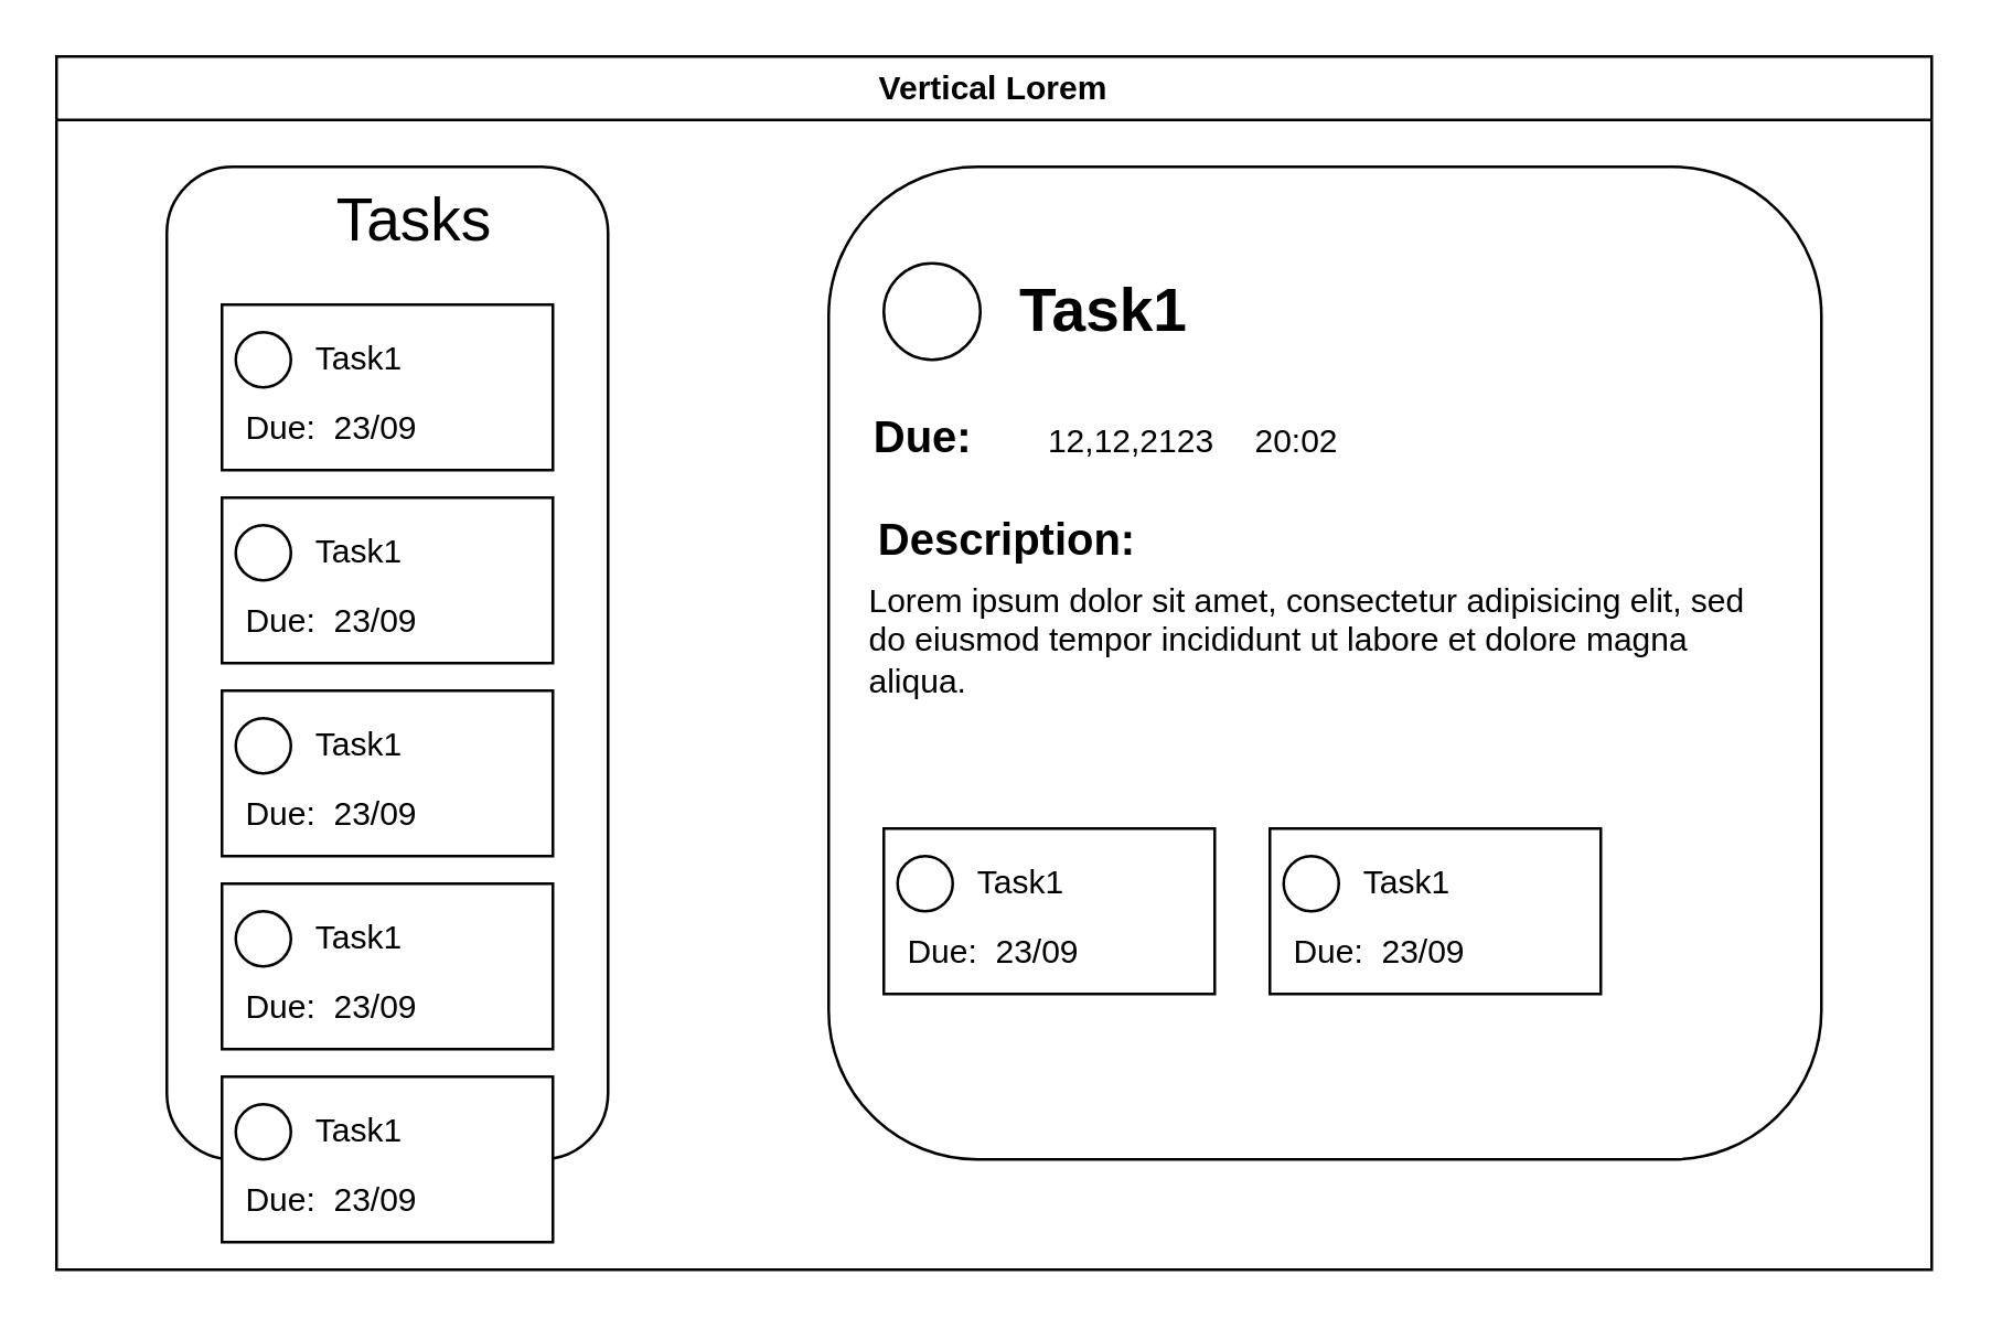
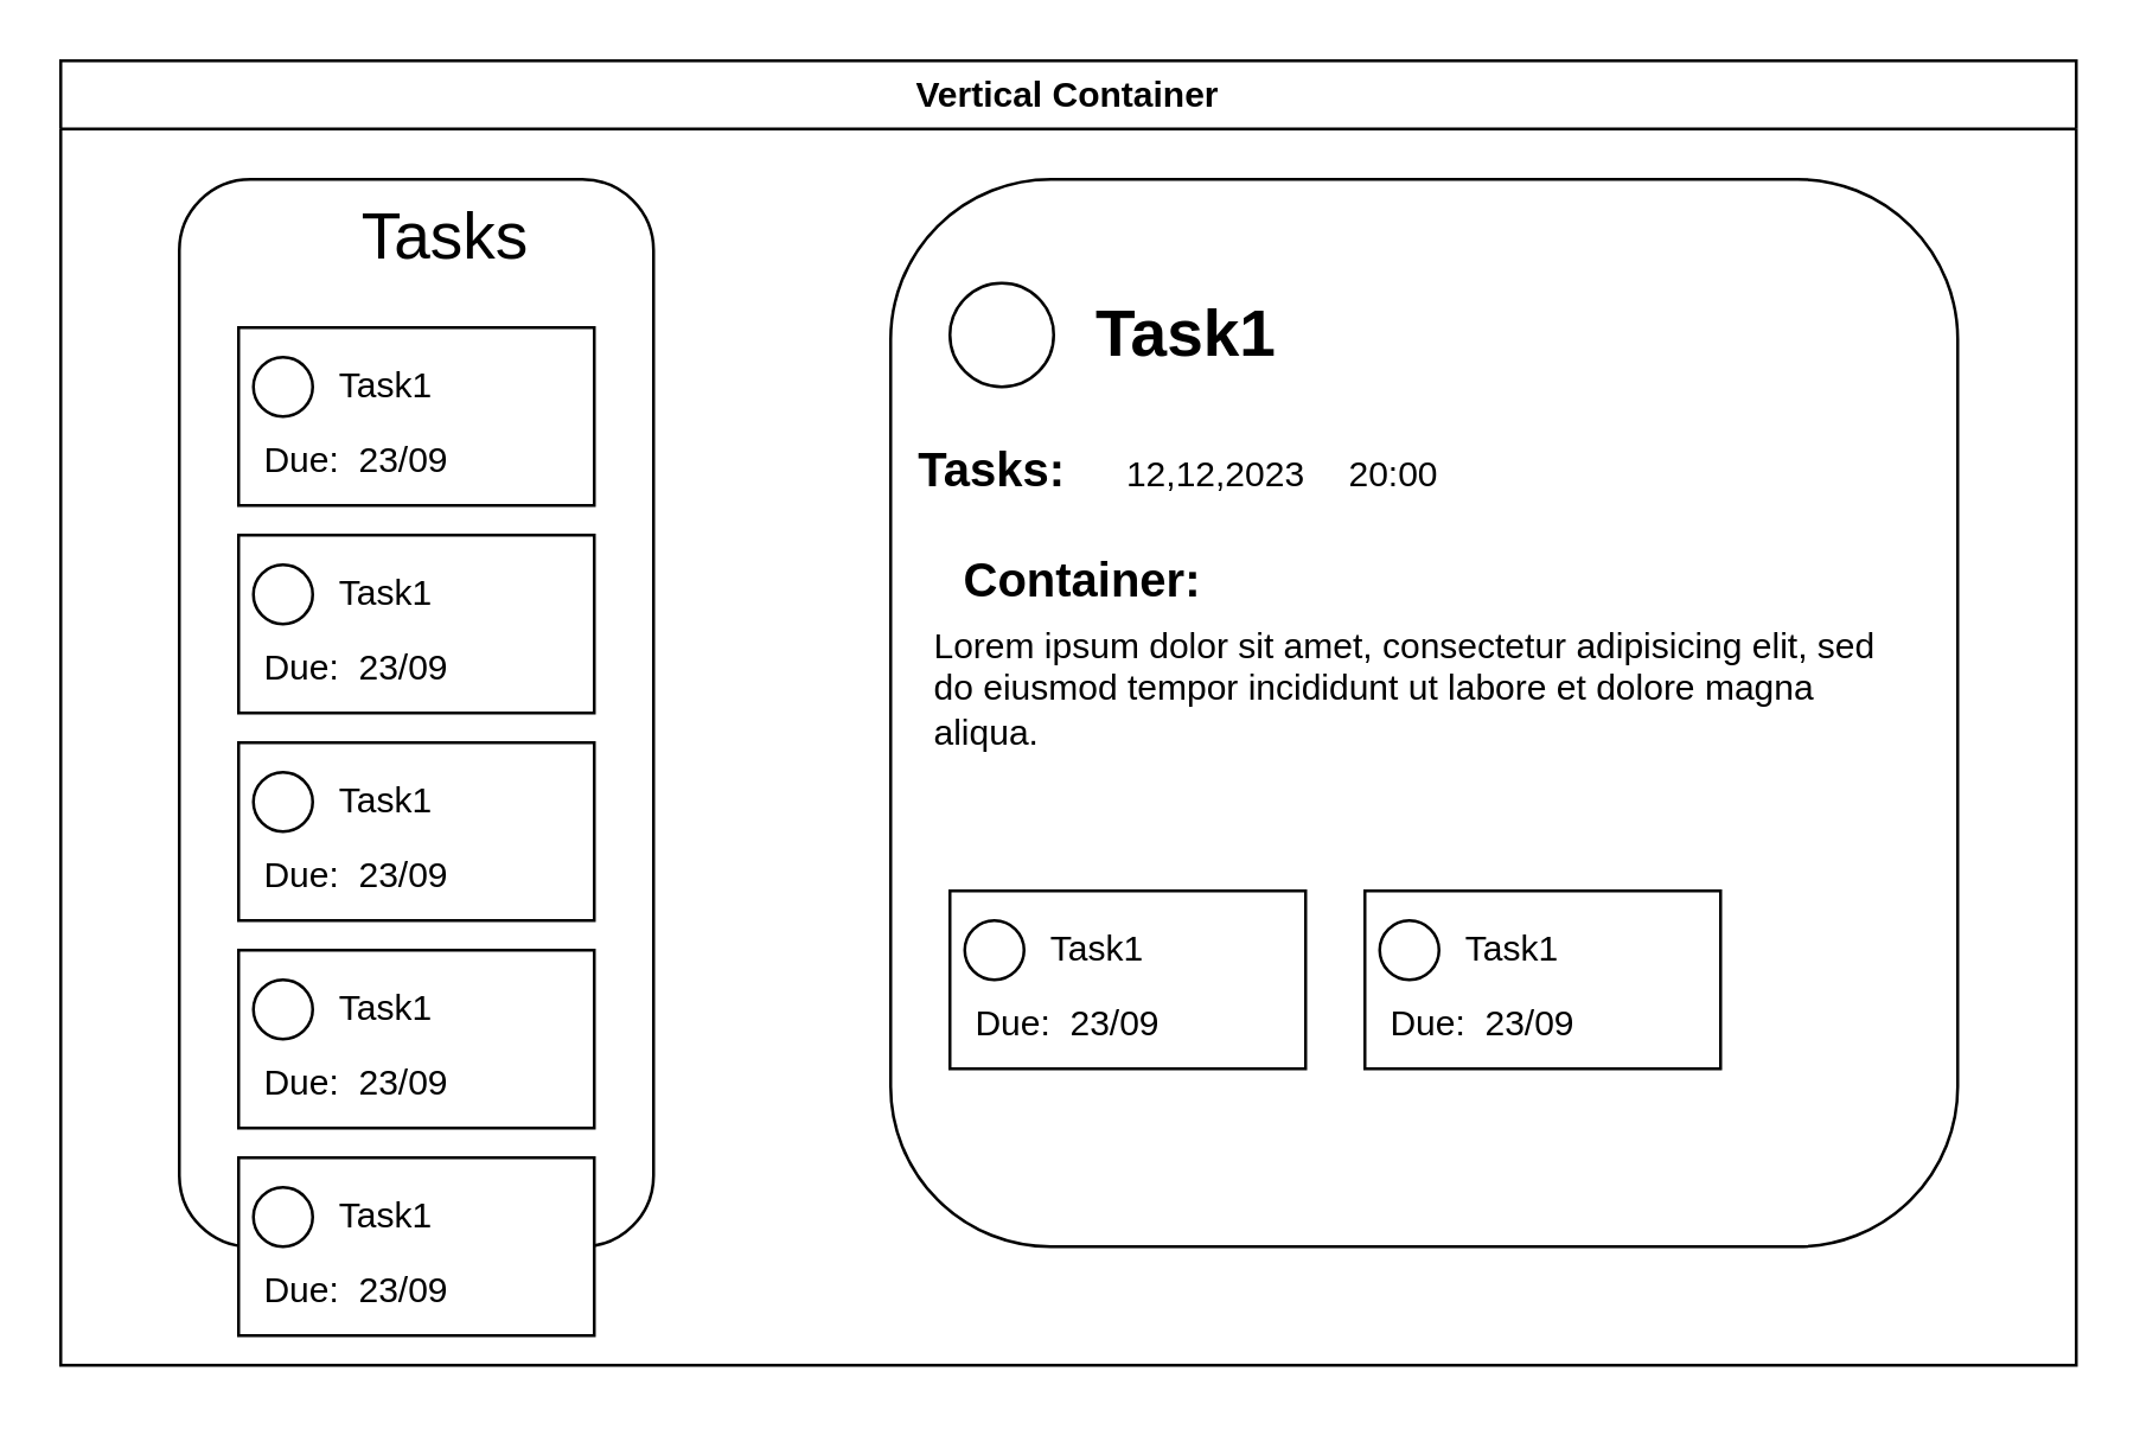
- <mxCell id="2" value="Vertical Lorem" style="swimlane;whiteSpace=wrap;html=1;" vertex="1" parent="1"><mxGeometry x="20" y="20" width="680" height="440" as="geometry" /></mxCell>
+ <mxCell id="2" value="Vertical Container" style="swimlane;whiteSpace=wrap;html=1;" vertex="1" parent="1"><mxGeometry x="20" y="20" width="680" height="440" as="geometry" /></mxCell>
- <mxCell id="30" value="&lt;font style=&quot;font-size: 16px;&quot;&gt;&lt;b&gt;Due:&lt;/b&gt;&lt;/font&gt;" style="text;html=1;strokeColor=none;fillColor=none;align=center;verticalAlign=middle;whiteSpace=wrap;rounded=0;" vertex="1" parent="2"><mxGeometry x="267.5" y="122.5" width="92.5" height="30" as="geometry" /></mxCell>
+ <mxCell id="30" value="&lt;font style=&quot;font-size: 16px;&quot;&gt;&lt;b&gt;Tasks:&lt;/b&gt;&lt;/font&gt;" style="text;html=1;strokeColor=none;fillColor=none;align=center;verticalAlign=middle;whiteSpace=wrap;rounded=0;" vertex="1" parent="2"><mxGeometry x="267.5" y="122.5" width="92.5" height="30" as="geometry" /></mxCell>
- <mxCell id="31" value="12,12,2123" style="text;html=1;strokeColor=none;fillColor=none;align=center;verticalAlign=middle;whiteSpace=wrap;rounded=0;" vertex="1" parent="2"><mxGeometry x="360" y="125" width="60" height="30" as="geometry" /></mxCell>
+ <mxCell id="31" value="12,12,2023" style="text;html=1;strokeColor=none;fillColor=none;align=center;verticalAlign=middle;whiteSpace=wrap;rounded=0;" vertex="1" parent="2"><mxGeometry x="360" y="125" width="60" height="30" as="geometry" /></mxCell>
- <mxCell id="32" value="20:02" style="text;html=1;strokeColor=none;fillColor=none;align=center;verticalAlign=middle;whiteSpace=wrap;rounded=0;" vertex="1" parent="2"><mxGeometry x="420" y="125" width="60" height="30" as="geometry" /></mxCell>
+ <mxCell id="32" value="20:00" style="text;html=1;strokeColor=none;fillColor=none;align=center;verticalAlign=middle;whiteSpace=wrap;rounded=0;" vertex="1" parent="2"><mxGeometry x="420" y="125" width="60" height="30" as="geometry" /></mxCell>
- <mxCell id="28" value="Description:" style="text;html=1;strokeColor=none;fillColor=none;align=center;verticalAlign=middle;whiteSpace=wrap;rounded=0;fontSize=16;fontStyle=1" vertex="1" parent="2"><mxGeometry x="280" y="160" width="130" height="30" as="geometry" /></mxCell>
+ <mxCell id="28" value="Container:" style="text;html=1;strokeColor=none;fillColor=none;align=center;verticalAlign=middle;whiteSpace=wrap;rounded=0;fontSize=16;fontStyle=1" vertex="1" parent="2"><mxGeometry x="280" y="160" width="130" height="30" as="geometry" /></mxCell>
